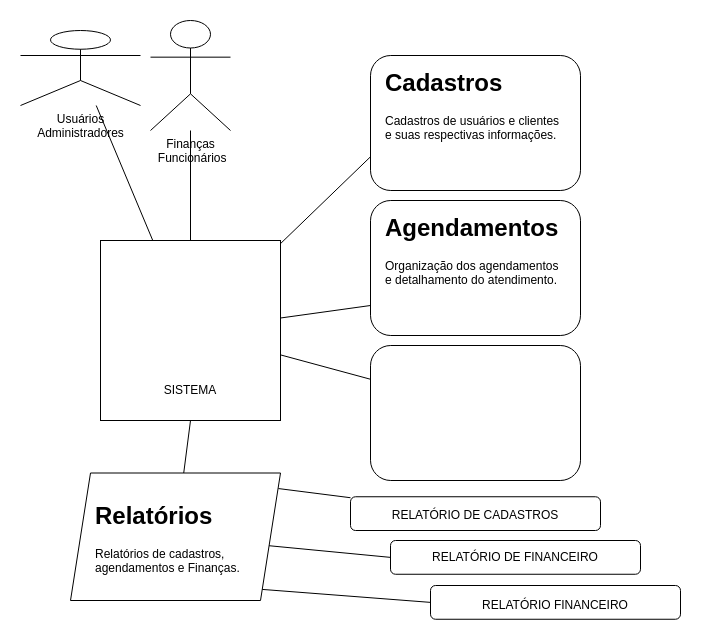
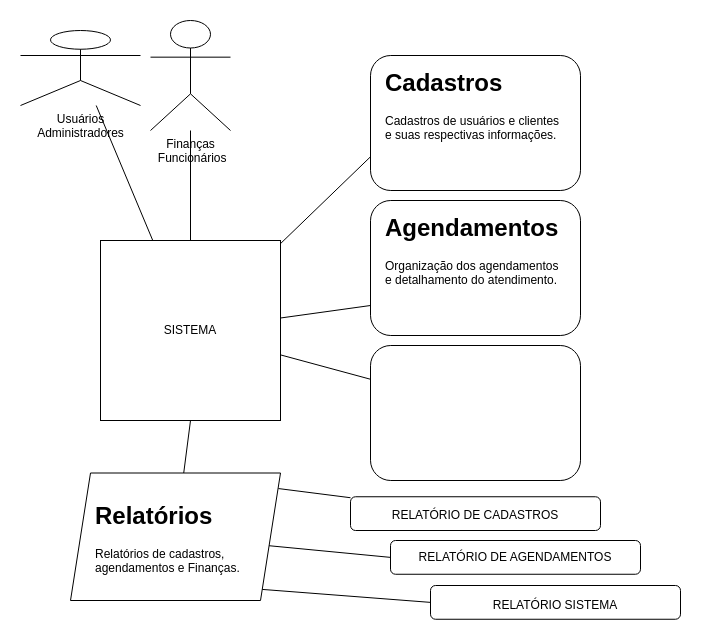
- <mxCell id="5" value="&lt;font style=&quot;vertical-align: inherit&quot;&gt;&lt;font style=&quot;vertical-align: inherit&quot;&gt;&lt;font style=&quot;vertical-align: inherit&quot;&gt;&lt;font style=&quot;vertical-align: inherit&quot;&gt;SISTEMA&lt;br&gt;&lt;/font&gt;&lt;/font&gt;&lt;/font&gt;&lt;/font&gt;" style="text;html=1;strokeColor=none;fillColor=none;align=center;verticalAlign=middle;whiteSpace=wrap;rounded=0;" vertex="1" parent="1"><mxGeometry x="160" y="375" width="60" height="30" as="geometry" /></mxCell>
+ <mxCell id="5" value="&lt;font style=&quot;vertical-align: inherit&quot;&gt;&lt;font style=&quot;vertical-align: inherit&quot;&gt;&lt;font style=&quot;vertical-align: inherit&quot;&gt;&lt;font style=&quot;vertical-align: inherit&quot;&gt;SISTEMA&lt;br&gt;&lt;/font&gt;&lt;/font&gt;&lt;/font&gt;&lt;/font&gt;" style="text;html=1;strokeColor=none;fillColor=none;align=center;verticalAlign=middle;whiteSpace=wrap;rounded=0;" vertex="1" parent="1"><mxGeometry x="160" y="315" width="60" height="30" as="geometry" /></mxCell>
- <mxCell id="26" value="&lt;font style=&quot;vertical-align: inherit&quot;&gt;&lt;font style=&quot;vertical-align: inherit&quot;&gt;&lt;font style=&quot;vertical-align: inherit&quot;&gt;&lt;font style=&quot;vertical-align: inherit&quot;&gt;RELATÓRIO DE FINANCEIRO&lt;/font&gt;&lt;/font&gt;&lt;/font&gt;&lt;/font&gt;" style="text;html=1;strokeColor=none;fillColor=none;align=center;verticalAlign=middle;whiteSpace=wrap;rounded=0;" vertex="1" parent="1"><mxGeometry x="390" y="551.88" width="250" height="10" as="geometry" /></mxCell>
+ <mxCell id="26" value="&lt;font style=&quot;vertical-align: inherit&quot;&gt;&lt;font style=&quot;vertical-align: inherit&quot;&gt;&lt;font style=&quot;vertical-align: inherit&quot;&gt;&lt;font style=&quot;vertical-align: inherit&quot;&gt;RELATÓRIO DE AGENDAMENTOS&lt;/font&gt;&lt;/font&gt;&lt;/font&gt;&lt;/font&gt;" style="text;html=1;strokeColor=none;fillColor=none;align=center;verticalAlign=middle;whiteSpace=wrap;rounded=0;" vertex="1" parent="1"><mxGeometry x="390" y="551.88" width="250" height="10" as="geometry" /></mxCell>
- <mxCell id="27" value="&lt;font style=&quot;vertical-align: inherit&quot;&gt;&lt;font style=&quot;vertical-align: inherit&quot;&gt;&lt;font style=&quot;vertical-align: inherit&quot;&gt;&lt;font style=&quot;vertical-align: inherit&quot;&gt;&lt;font style=&quot;vertical-align: inherit&quot;&gt;&lt;font style=&quot;vertical-align: inherit&quot;&gt;RELATÓRIO FINANCEIRO&lt;/font&gt;&lt;/font&gt;&lt;/font&gt;&lt;/font&gt;&lt;/font&gt;&lt;/font&gt;" style="text;html=1;strokeColor=none;fillColor=none;align=center;verticalAlign=middle;whiteSpace=wrap;rounded=0;" vertex="1" parent="1"><mxGeometry x="430" y="600" width="250" height="10" as="geometry" /></mxCell>
+ <mxCell id="27" value="&lt;font style=&quot;vertical-align: inherit&quot;&gt;&lt;font style=&quot;vertical-align: inherit&quot;&gt;&lt;font style=&quot;vertical-align: inherit&quot;&gt;&lt;font style=&quot;vertical-align: inherit&quot;&gt;&lt;font style=&quot;vertical-align: inherit&quot;&gt;&lt;font style=&quot;vertical-align: inherit&quot;&gt;RELATÓRIO SISTEMA&lt;/font&gt;&lt;/font&gt;&lt;/font&gt;&lt;/font&gt;&lt;/font&gt;&lt;/font&gt;" style="text;html=1;strokeColor=none;fillColor=none;align=center;verticalAlign=middle;whiteSpace=wrap;rounded=0;" vertex="1" parent="1"><mxGeometry x="430" y="600" width="250" height="10" as="geometry" /></mxCell>
